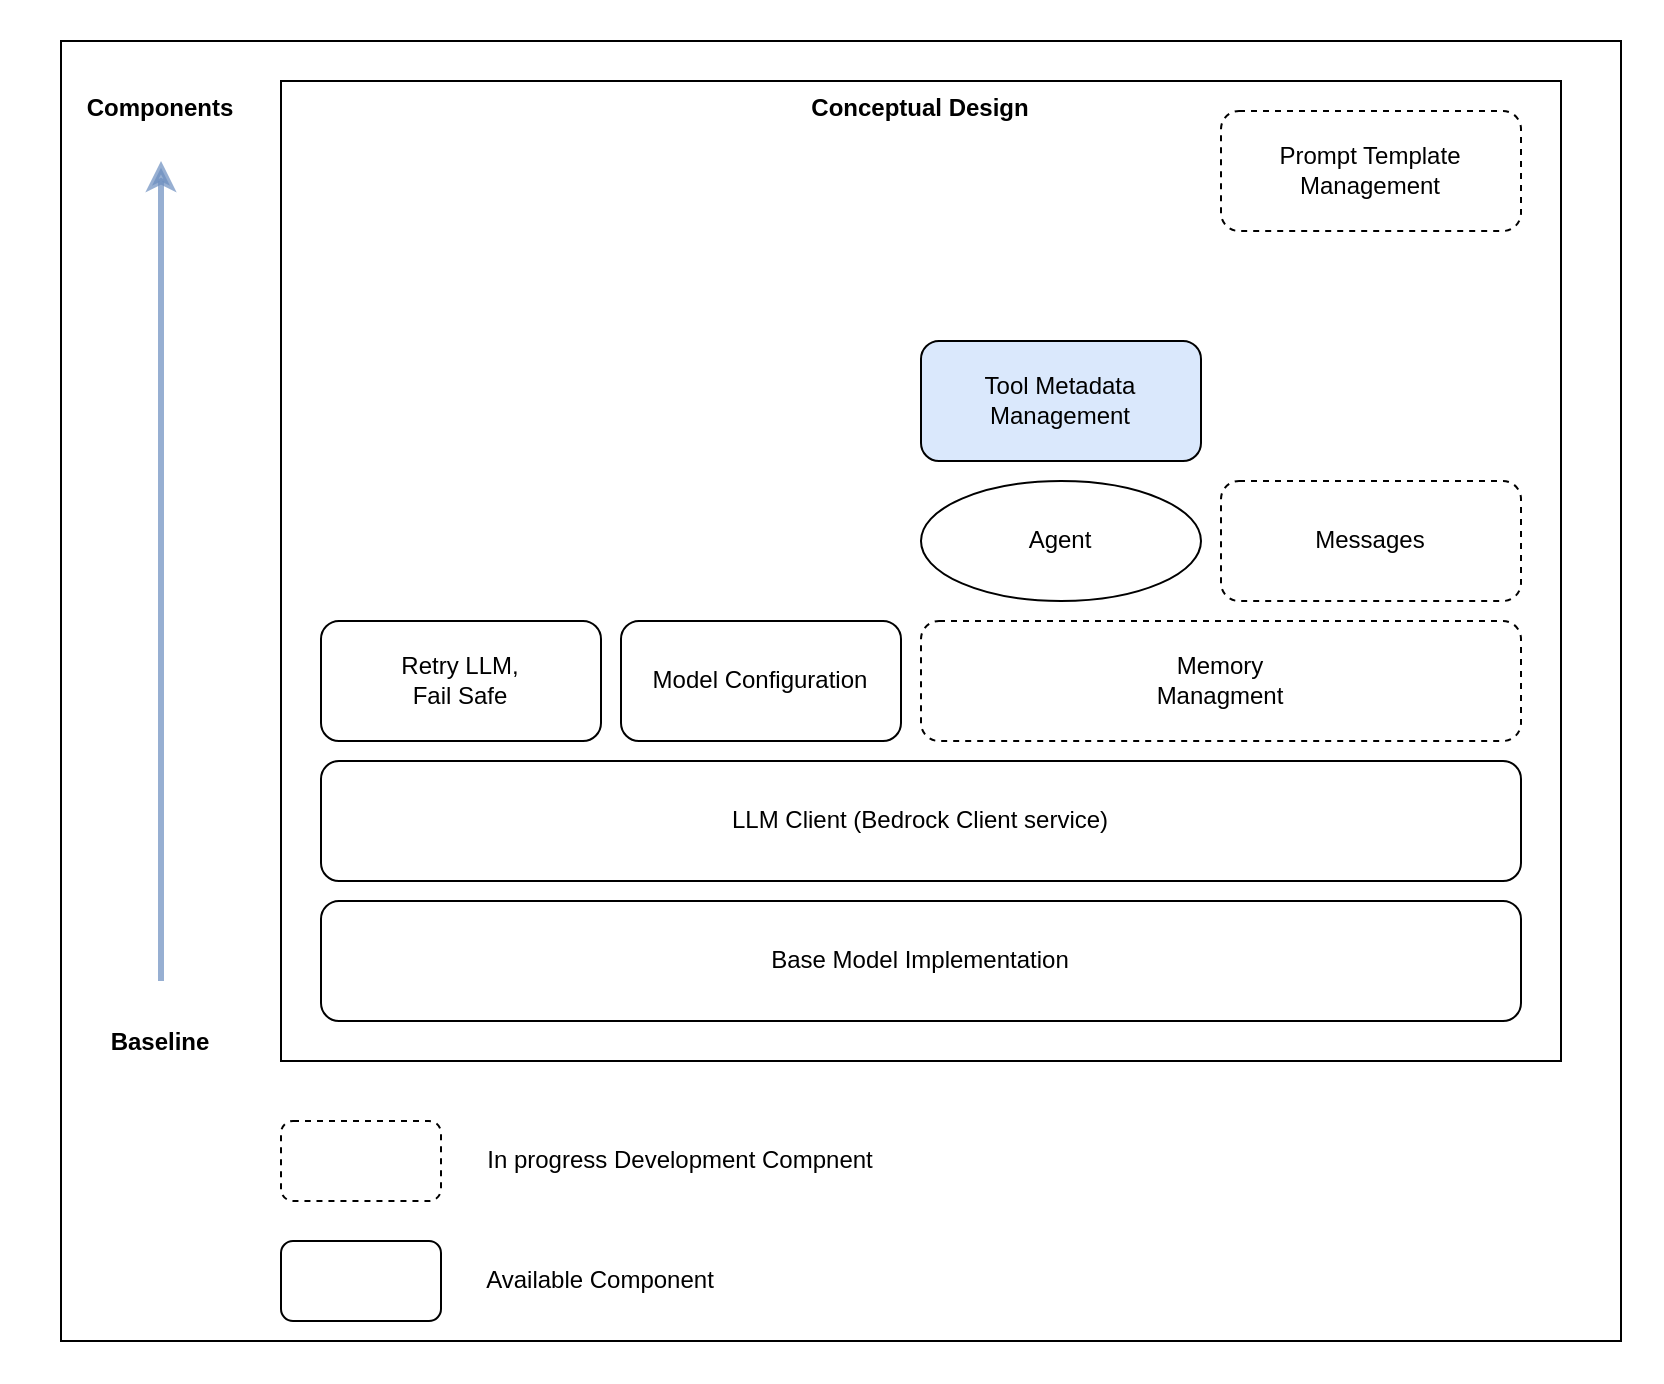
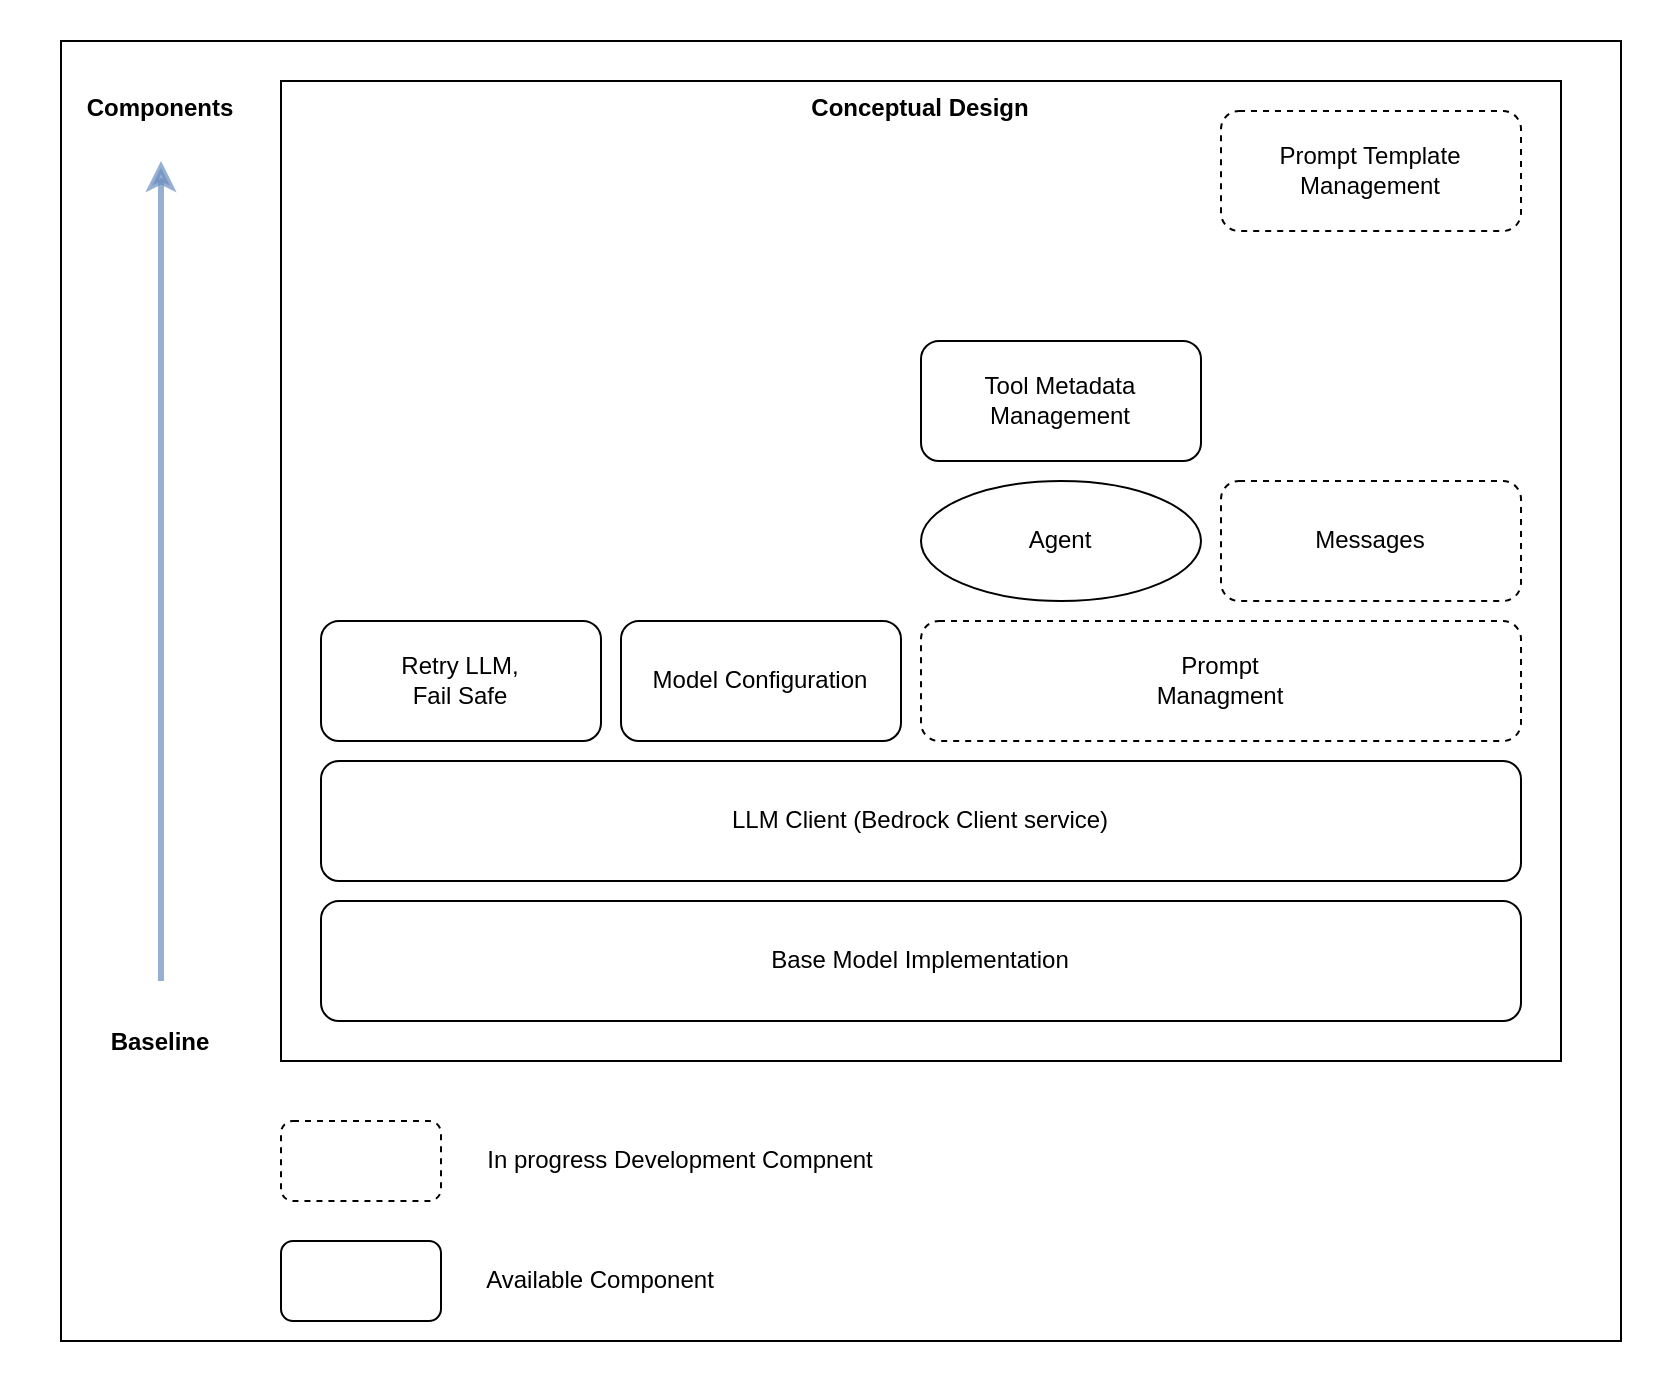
- <mxCell id="8" value="Tool Metadata Management" style="rounded=1;whiteSpace=wrap;html=1;fillColor=#dae8fc;" parent="1" vertex="1"><mxGeometry x="460" y="170" width="140" height="60" as="geometry" /></mxCell>
+ <mxCell id="8" value="Tool Metadata Management" style="rounded=1;whiteSpace=wrap;html=1;" parent="1" vertex="1"><mxGeometry x="460" y="170" width="140" height="60" as="geometry" /></mxCell>
- <mxCell id="12" value="Memory&lt;br&gt;Managment" style="rounded=1;whiteSpace=wrap;html=1;dashed=1;" parent="1" vertex="1"><mxGeometry x="460" y="310" width="300" height="60" as="geometry" /></mxCell>
+ <mxCell id="12" value="Prompt&lt;br&gt;Managment" style="rounded=1;whiteSpace=wrap;html=1;dashed=1;" parent="1" vertex="1"><mxGeometry x="460" y="310" width="300" height="60" as="geometry" /></mxCell>
